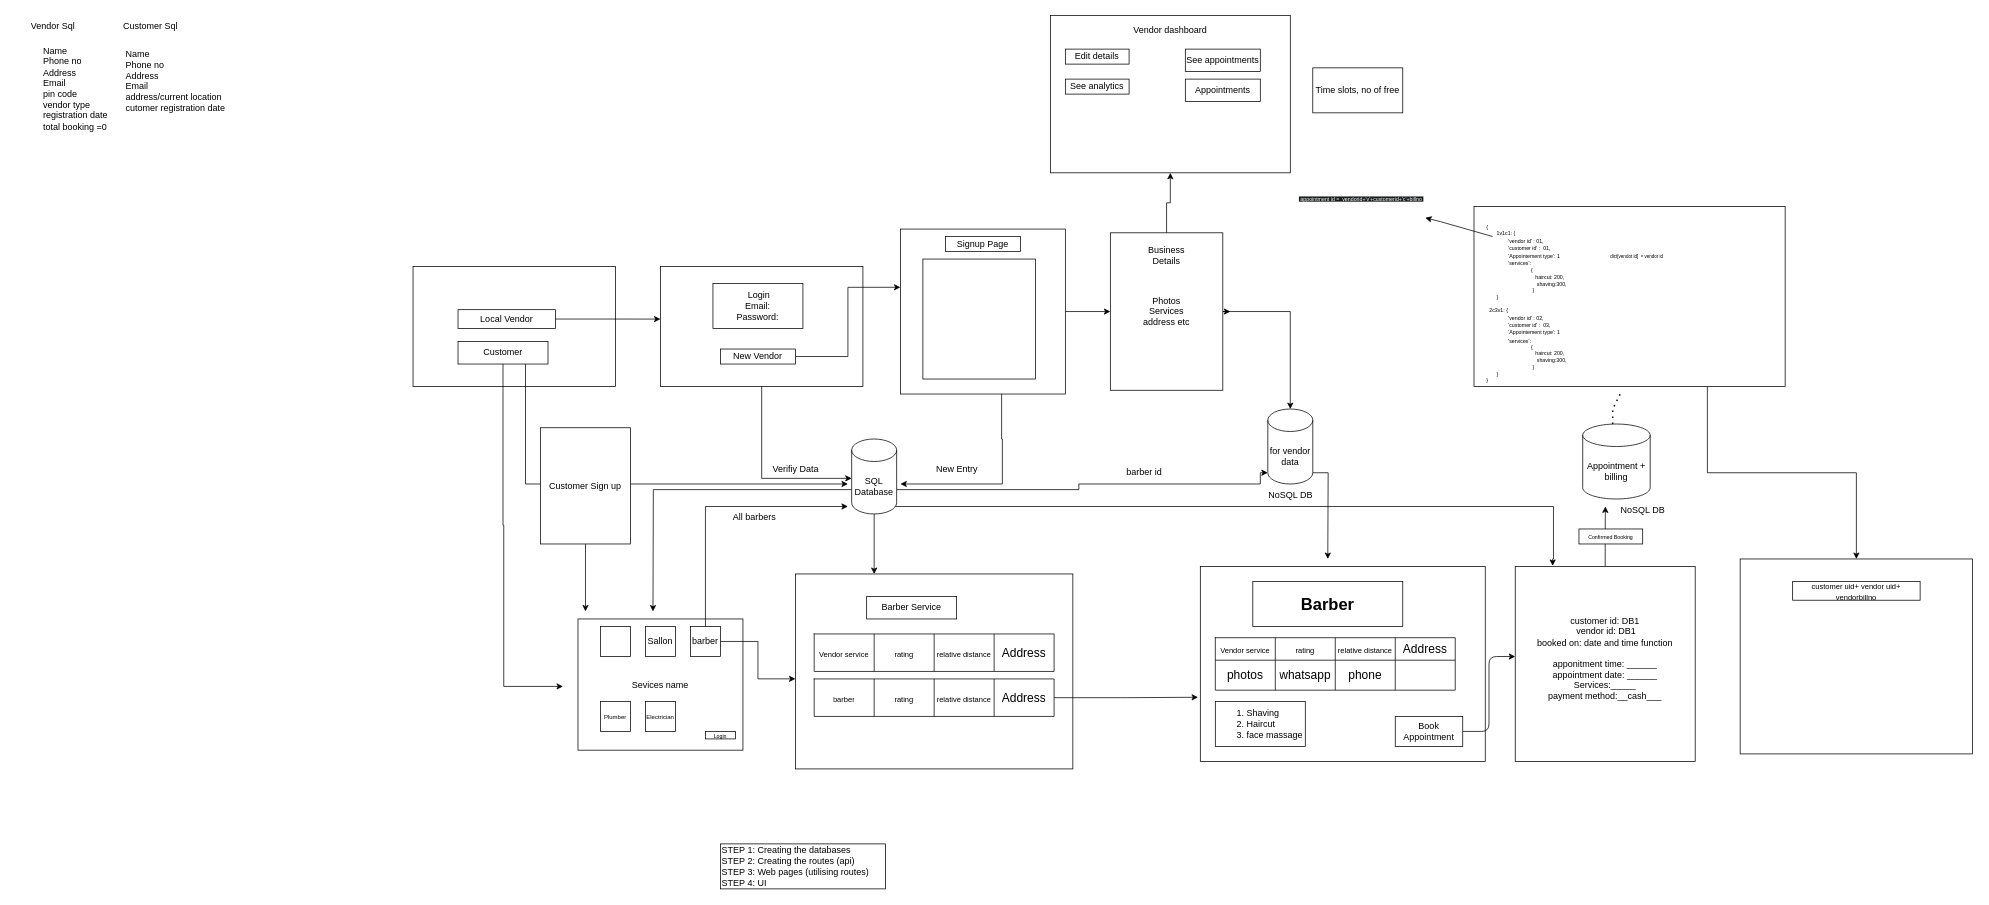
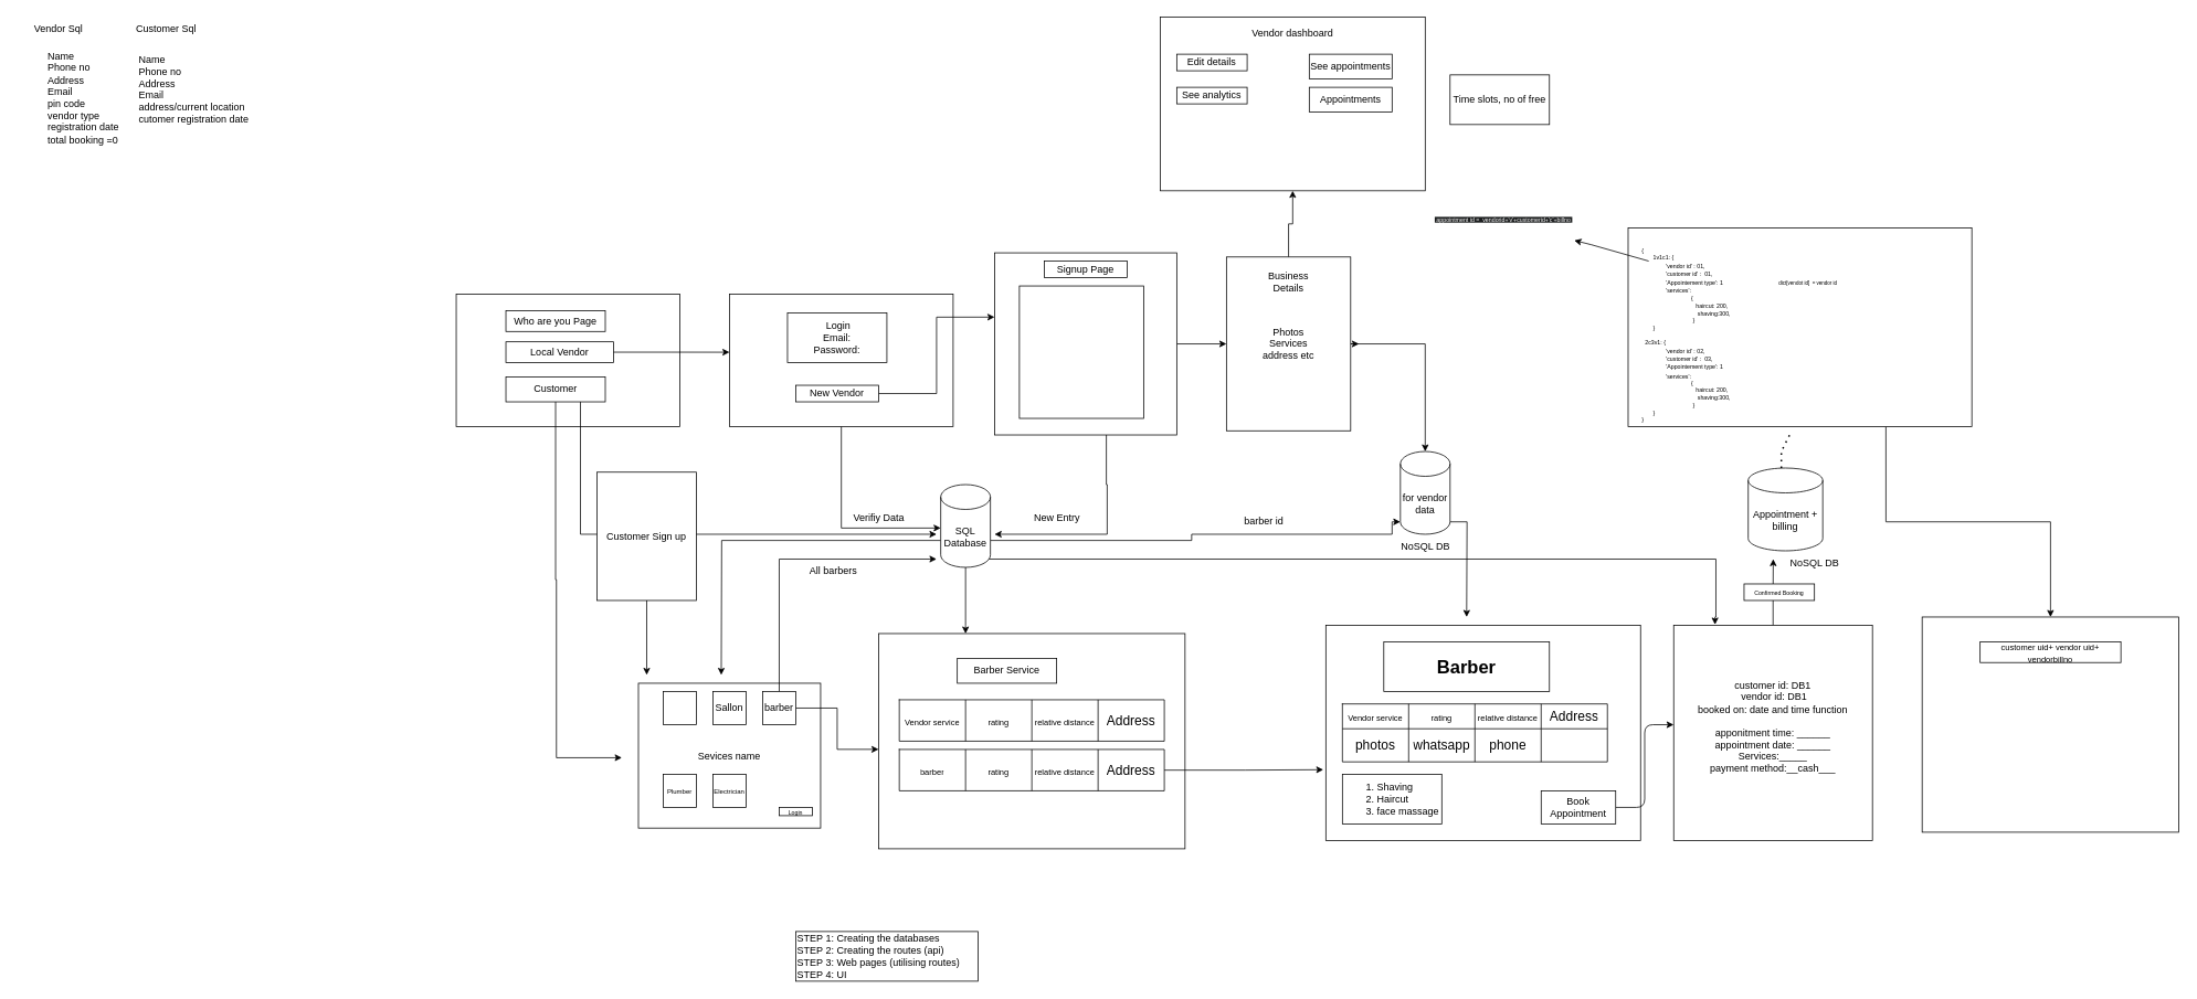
+ <mxCell id="21" value="Who are you Page" style="rounded=0;whiteSpace=wrap;html=1;" parent="1" vertex="1"><mxGeometry x="610" y="375" width="120" height="25" as="geometry" /></mxCell>
